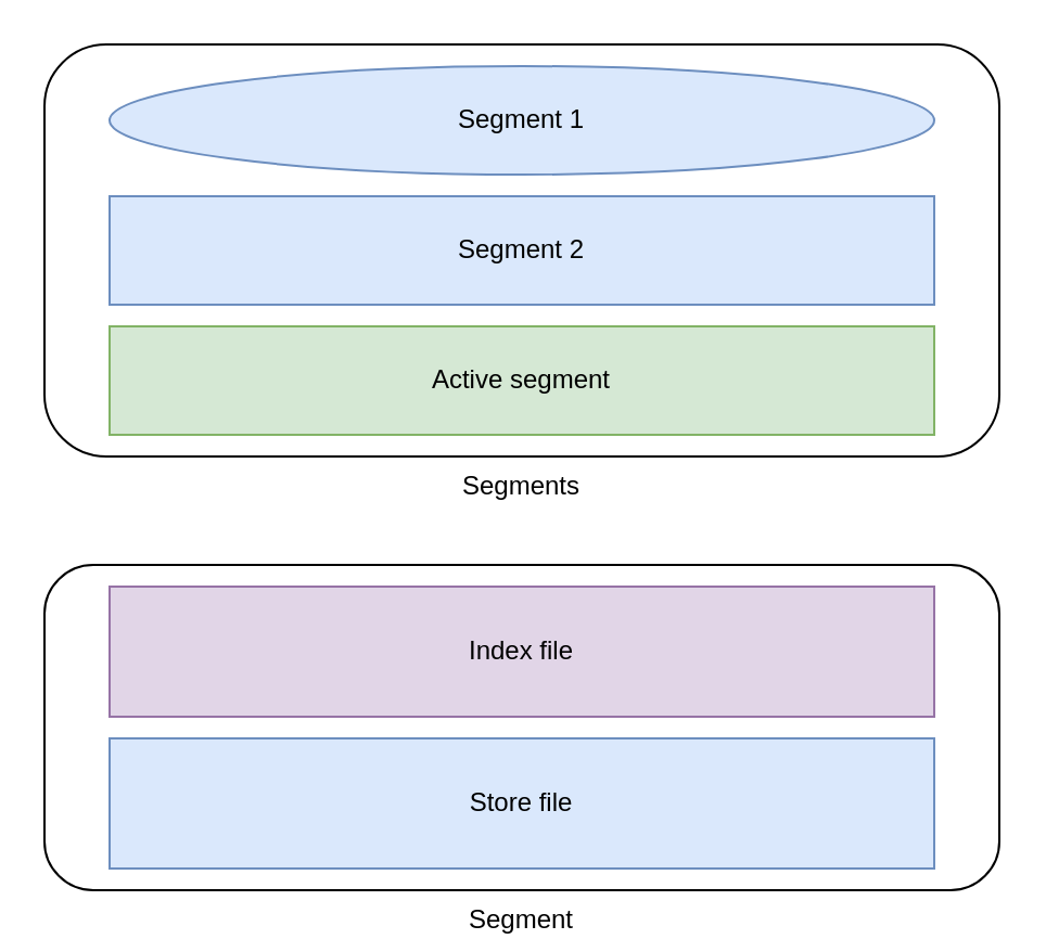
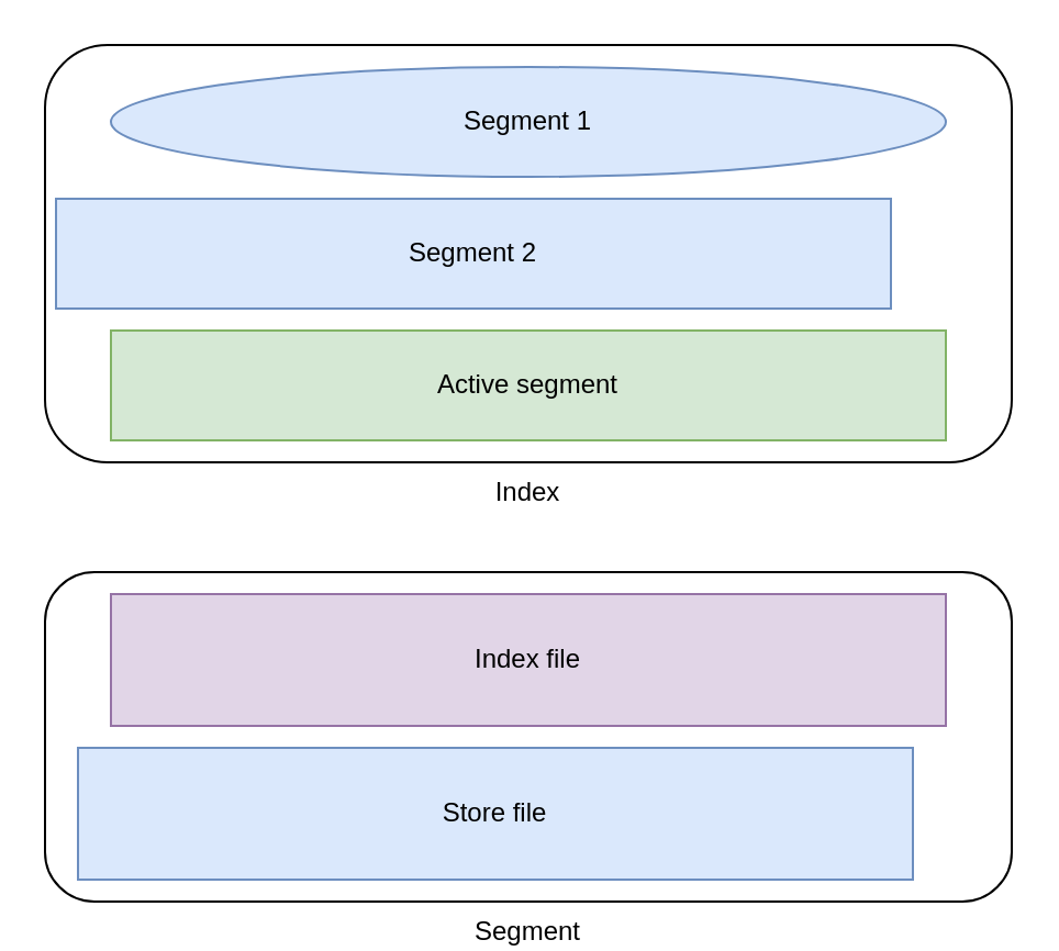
- <mxCell id="4" value="Segment 2" style="rounded=0;whiteSpace=wrap;html=1;fillColor=#dae8fc;strokeColor=#6c8ebf;" vertex="1" parent="1"><mxGeometry x="50" y="90" width="380" height="50" as="geometry" /></mxCell>
+ <mxCell id="4" value="Segment 2" style="rounded=0;whiteSpace=wrap;html=1;fillColor=#dae8fc;strokeColor=#6c8ebf;" vertex="1" parent="1"><mxGeometry x="25" y="90" width="380" height="50" as="geometry" /></mxCell>
- <mxCell id="2" value="Segments" style="rounded=1;whiteSpace=wrap;html=1;labelPosition=center;verticalLabelPosition=bottom;align=center;verticalAlign=top;" vertex="1" parent="1"><mxGeometry x="20" y="20" width="440" height="190" as="geometry" /></mxCell>
+ <mxCell id="2" value="Index" style="rounded=1;whiteSpace=wrap;html=1;labelPosition=center;verticalLabelPosition=bottom;align=center;verticalAlign=top;" vertex="1" parent="1"><mxGeometry x="20" y="20" width="440" height="190" as="geometry" /></mxCell>
- <mxCell id="9" value="Store file" style="rounded=0;whiteSpace=wrap;html=1;fillColor=#dae8fc;strokeColor=#6c8ebf;" vertex="1" parent="1"><mxGeometry x="50" y="340" width="380" height="60" as="geometry" /></mxCell>
+ <mxCell id="9" value="Store file" style="rounded=0;whiteSpace=wrap;html=1;fillColor=#dae8fc;strokeColor=#6c8ebf;" vertex="1" parent="1"><mxGeometry x="35" y="340" width="380" height="60" as="geometry" /></mxCell>
